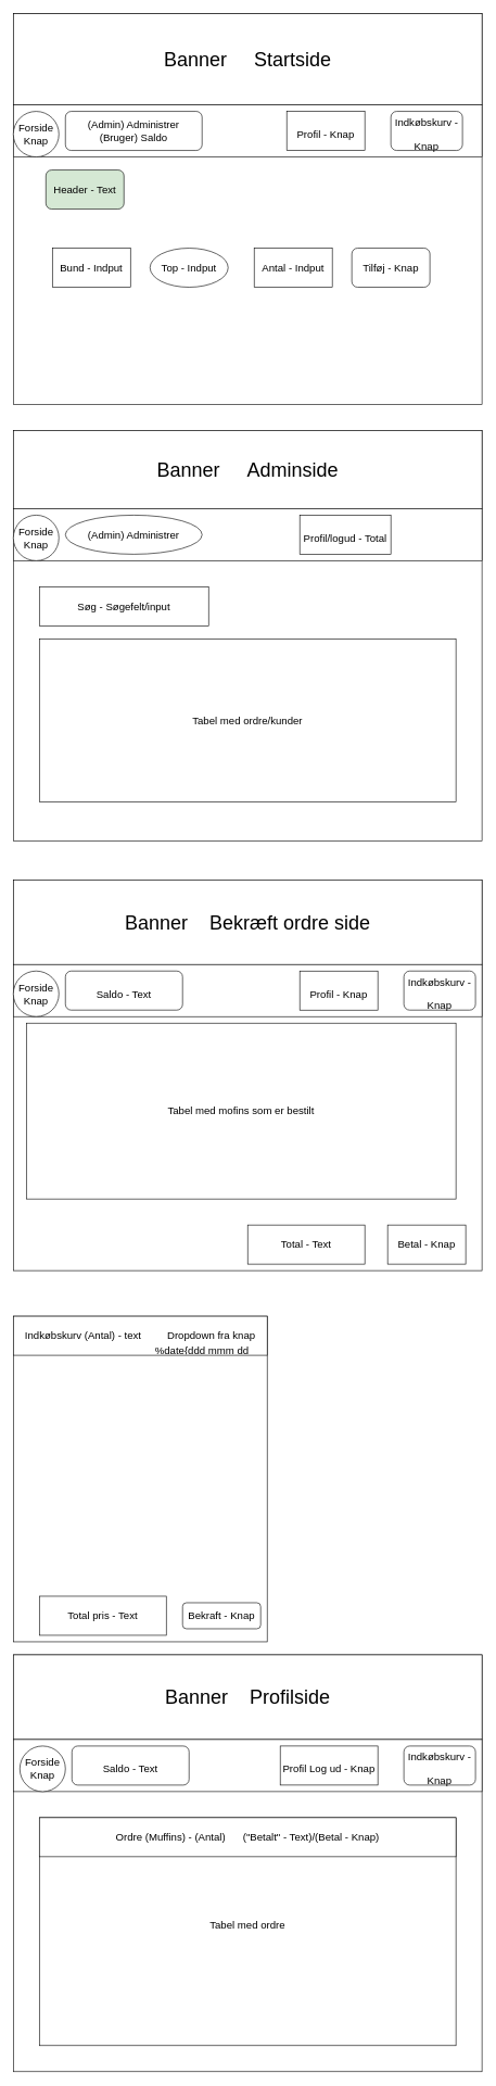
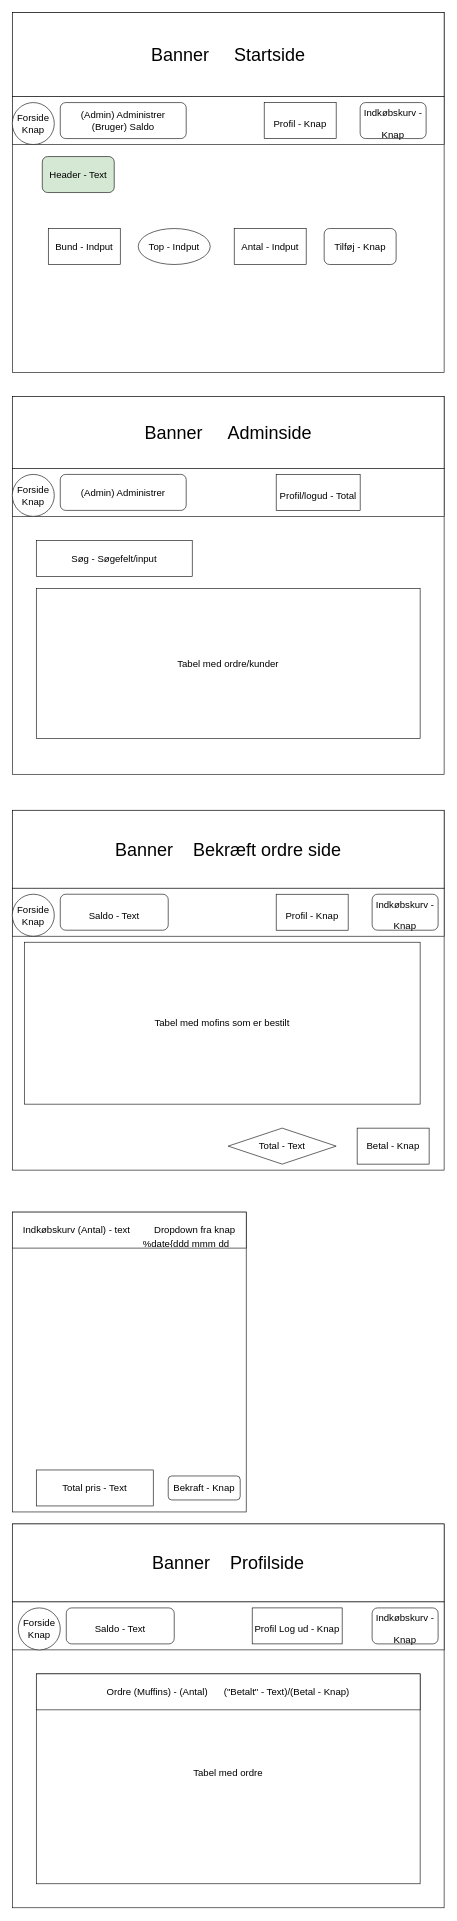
- <mxCell id="16" value="(Admin) Administrer" style="ellipse;whiteSpace=wrap;html=1;fontSize=16;" vertex="1" parent="1"><mxGeometry x="100" y="790" width="210" height="60" as="geometry" /></mxCell>
+ <mxCell id="16" value="(Admin) Administrer" style="rounded=1;whiteSpace=wrap;html=1;fontSize=16;" vertex="1" parent="1"><mxGeometry x="100" y="790" width="210" height="60" as="geometry" /></mxCell>
- <mxCell id="27" value="Total - Text" style="rounded=0;whiteSpace=wrap;html=1;fontSize=16;" vertex="1" parent="1"><mxGeometry x="380" y="1880" width="180" height="60" as="geometry" /></mxCell>
+ <mxCell id="27" value="Total - Text" style="rhombus;whiteSpace=wrap;html=1;fontSize=16;" vertex="1" parent="1"><mxGeometry x="380" y="1880" width="180" height="60" as="geometry" /></mxCell>
- <mxCell id="36" value="&lt;font style=&quot;font-size: 16px&quot;&gt;Profil Log ud - Knap&lt;/font&gt;" style="rounded=0;whiteSpace=wrap;html=1;fontSize=30;" vertex="1" parent="1"><mxGeometry x="430" y="2680" width="150" height="60" as="geometry" /></mxCell>
+ <mxCell id="36" value="&lt;font style=&quot;font-size: 16px&quot;&gt;Profil Log ud - Knap&lt;/font&gt;" style="rounded=0;whiteSpace=wrap;html=1;fontSize=30;" vertex="1" parent="1"><mxGeometry x="420" y="2680" width="150" height="60" as="geometry" /></mxCell>
